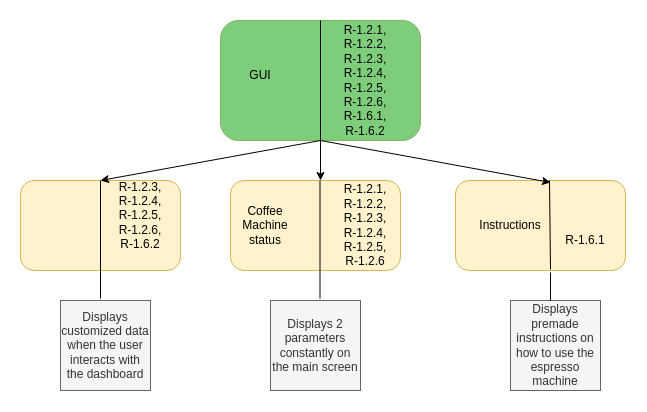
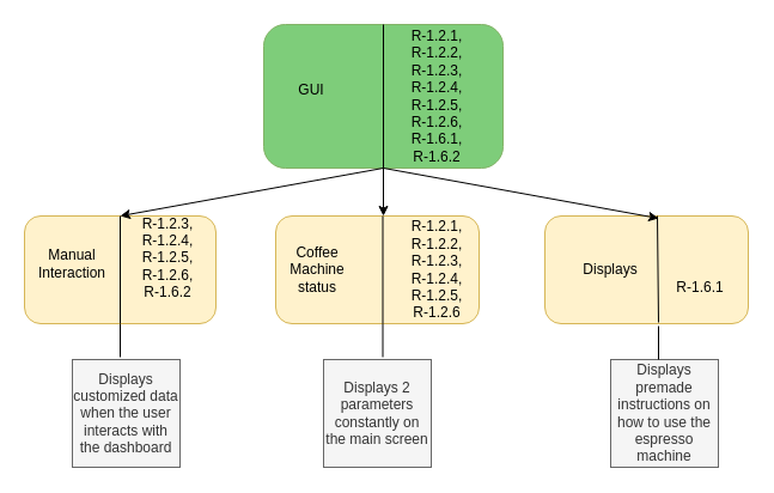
+ <mxCell id="12" value="Manual&lt;div&gt;Interaction&lt;/div&gt;" style="text;html=1;align=center;verticalAlign=middle;whiteSpace=wrap;rounded=0;" vertex="1" parent="1"><mxGeometry x="30" y="205" width="60" height="30" as="geometry" /></mxCell>
- <mxCell id="14" value="Instructions" style="text;html=1;align=center;verticalAlign=middle;whiteSpace=wrap;rounded=0;" vertex="1" parent="1"><mxGeometry x="480" y="210" width="60" height="30" as="geometry" /></mxCell>
+ <mxCell id="14" value="Displays" style="text;html=1;align=center;verticalAlign=middle;whiteSpace=wrap;rounded=0;" vertex="1" parent="1"><mxGeometry x="480" y="210" width="60" height="30" as="geometry" /></mxCell>
